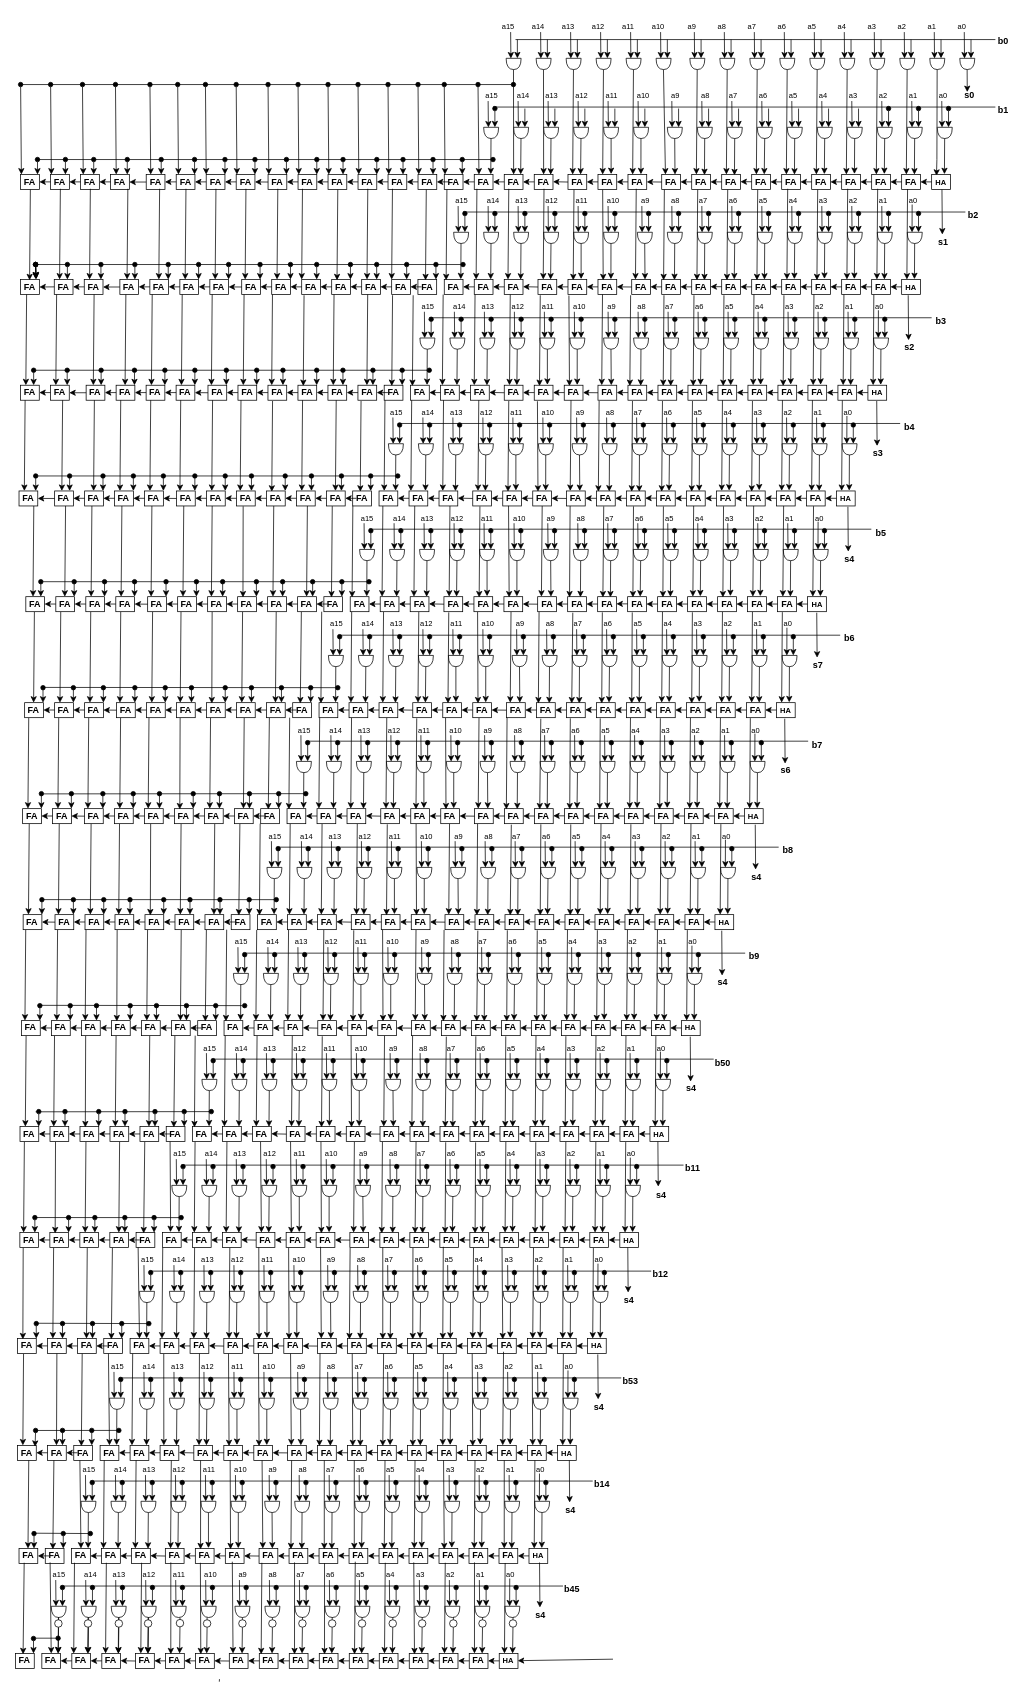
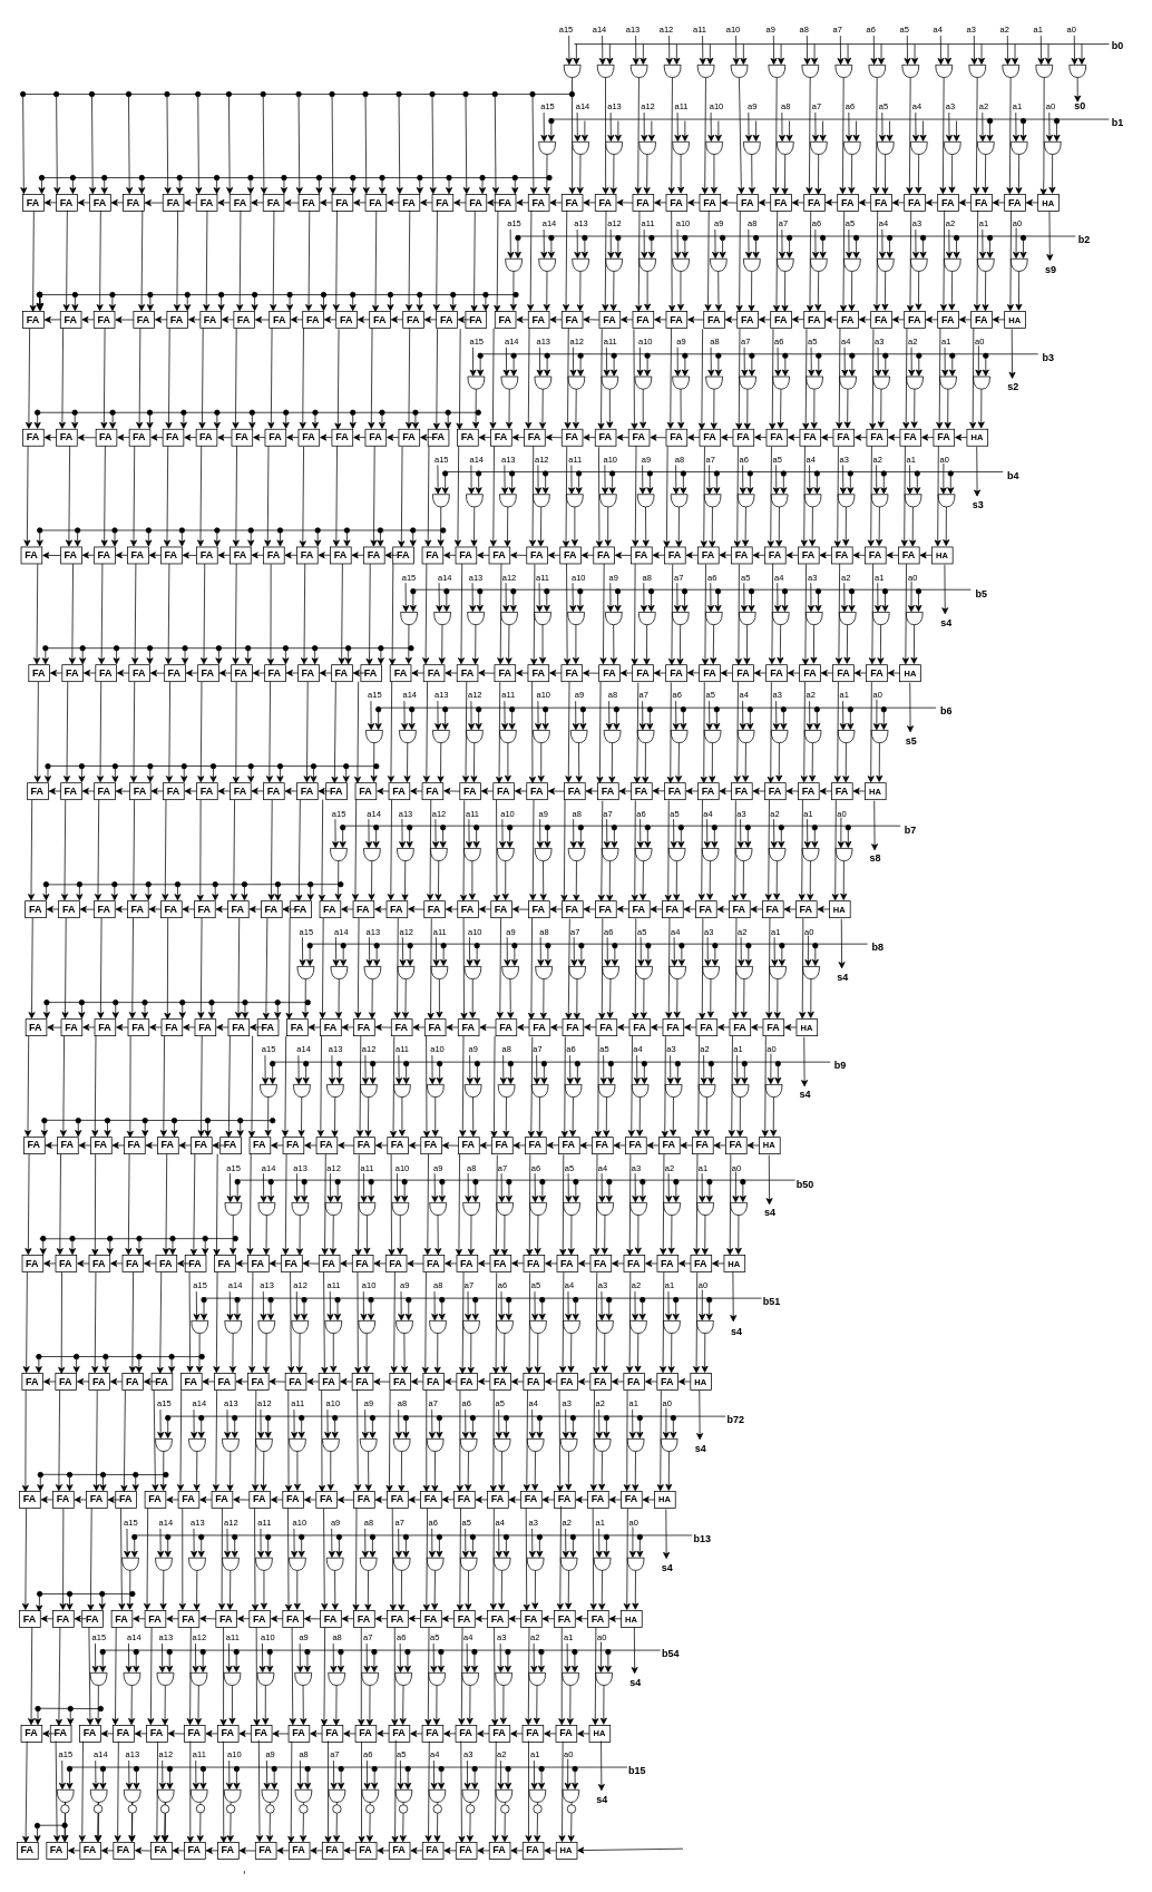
- <mxCell id="229" value="&lt;b&gt;s1&lt;/b&gt;" style="text;html=1;align=center;verticalAlign=middle;resizable=0;points=[];autosize=1;strokeColor=none;fillColor=none;" vertex="1" parent="1"><mxGeometry x="1237" y="306.5" width="40" height="30" as="geometry" /></mxCell>
+ <mxCell id="229" value="&lt;b&gt;s9&lt;/b&gt;" style="text;html=1;align=center;verticalAlign=middle;resizable=0;points=[];autosize=1;strokeColor=none;fillColor=none;" vertex="1" parent="1"><mxGeometry x="1237" y="306.5" width="40" height="30" as="geometry" /></mxCell>
- <mxCell id="989" value="&lt;b&gt;s7&lt;/b&gt;" style="text;html=1;align=center;verticalAlign=middle;resizable=0;points=[];autosize=1;strokeColor=none;fillColor=none;" vertex="1" parent="1"><mxGeometry x="1070" y="870.85" width="40" height="30" as="geometry" /></mxCell>
+ <mxCell id="989" value="&lt;b&gt;s5&lt;/b&gt;" style="text;html=1;align=center;verticalAlign=middle;resizable=0;points=[];autosize=1;strokeColor=none;fillColor=none;" vertex="1" parent="1"><mxGeometry x="1070" y="870.85" width="40" height="30" as="geometry" /></mxCell>
- <mxCell id="1160" value="&lt;b&gt;s6&lt;/b&gt;" style="text;html=1;align=center;verticalAlign=middle;resizable=0;points=[];autosize=1;strokeColor=none;fillColor=none;" vertex="1" parent="1"><mxGeometry x="1027.31" y="1012.2" width="40" height="30" as="geometry" /></mxCell>
+ <mxCell id="1160" value="&lt;b&gt;s8&lt;/b&gt;" style="text;html=1;align=center;verticalAlign=middle;resizable=0;points=[];autosize=1;strokeColor=none;fillColor=none;" vertex="1" parent="1"><mxGeometry x="1027.31" y="1012.2" width="40" height="30" as="geometry" /></mxCell>
- <mxCell id="1886" value="&lt;b&gt;b11&lt;/b&gt;" style="text;html=1;align=center;verticalAlign=middle;resizable=0;points=[];autosize=1;strokeColor=none;fillColor=none;" vertex="1" parent="1"><mxGeometry x="903.12" y="1543.1" width="40" height="30" as="geometry" /></mxCell>
+ <mxCell id="1886" value="&lt;b&gt;b51&lt;/b&gt;" style="text;html=1;align=center;verticalAlign=middle;resizable=0;points=[];autosize=1;strokeColor=none;fillColor=none;" vertex="1" parent="1"><mxGeometry x="903.12" y="1543.1" width="40" height="30" as="geometry" /></mxCell>
- <mxCell id="2037" value="&lt;b&gt;b12&lt;/b&gt;" style="text;html=1;align=center;verticalAlign=middle;resizable=0;points=[];autosize=1;strokeColor=none;fillColor=none;" vertex="1" parent="1"><mxGeometry x="860" y="1684.45" width="40" height="30" as="geometry" /></mxCell>
+ <mxCell id="2037" value="&lt;b&gt;b72&lt;/b&gt;" style="text;html=1;align=center;verticalAlign=middle;resizable=0;points=[];autosize=1;strokeColor=none;fillColor=none;" vertex="1" parent="1"><mxGeometry x="860" y="1684.45" width="40" height="30" as="geometry" /></mxCell>
- <mxCell id="2323" value="&lt;b&gt;b53&lt;/b&gt;" style="text;html=1;align=center;verticalAlign=middle;resizable=0;points=[];autosize=1;strokeColor=none;fillColor=none;" vertex="1" parent="1"><mxGeometry x="820" y="1826.9" width="40" height="30" as="geometry" /></mxCell>
+ <mxCell id="2323" value="&lt;b&gt;b13&lt;/b&gt;" style="text;html=1;align=center;verticalAlign=middle;resizable=0;points=[];autosize=1;strokeColor=none;fillColor=none;" vertex="1" parent="1"><mxGeometry x="820" y="1826.9" width="40" height="30" as="geometry" /></mxCell>
- <mxCell id="2184" value="&lt;b&gt;b14&lt;/b&gt;" style="text;html=1;align=center;verticalAlign=middle;resizable=0;points=[];autosize=1;strokeColor=none;fillColor=none;" vertex="1" parent="1"><mxGeometry x="782" y="1964.45" width="40" height="30" as="geometry" /></mxCell>
+ <mxCell id="2184" value="&lt;b&gt;b54&lt;/b&gt;" style="text;html=1;align=center;verticalAlign=middle;resizable=0;points=[];autosize=1;strokeColor=none;fillColor=none;" vertex="1" parent="1"><mxGeometry x="782" y="1964.45" width="40" height="30" as="geometry" /></mxCell>
- <mxCell id="2455" value="&lt;b&gt;b45&lt;/b&gt;" style="text;html=1;align=center;verticalAlign=middle;resizable=0;points=[];autosize=1;strokeColor=none;fillColor=none;" vertex="1" parent="1"><mxGeometry x="742.31" y="2104.45" width="40" height="30" as="geometry" /></mxCell>
+ <mxCell id="2455" value="&lt;b&gt;b15&lt;/b&gt;" style="text;html=1;align=center;verticalAlign=middle;resizable=0;points=[];autosize=1;strokeColor=none;fillColor=none;" vertex="1" parent="1"><mxGeometry x="742.31" y="2104.45" width="40" height="30" as="geometry" /></mxCell>
